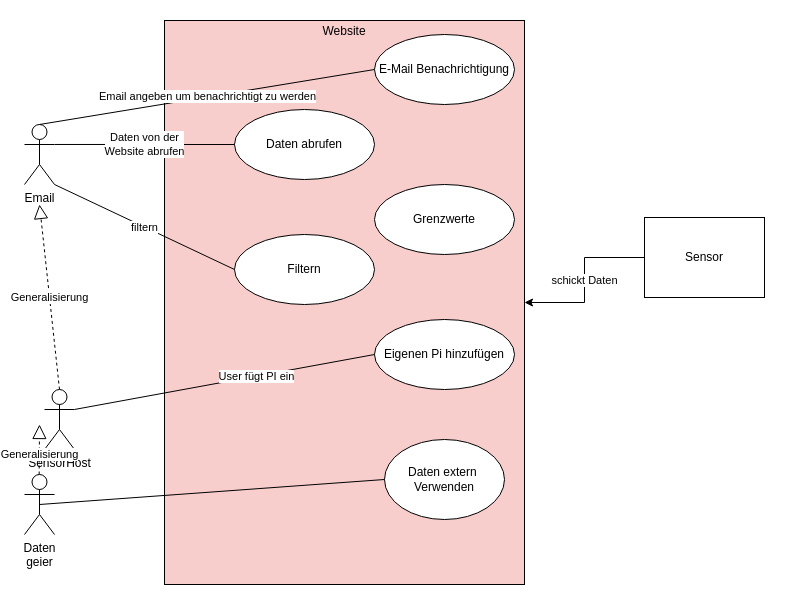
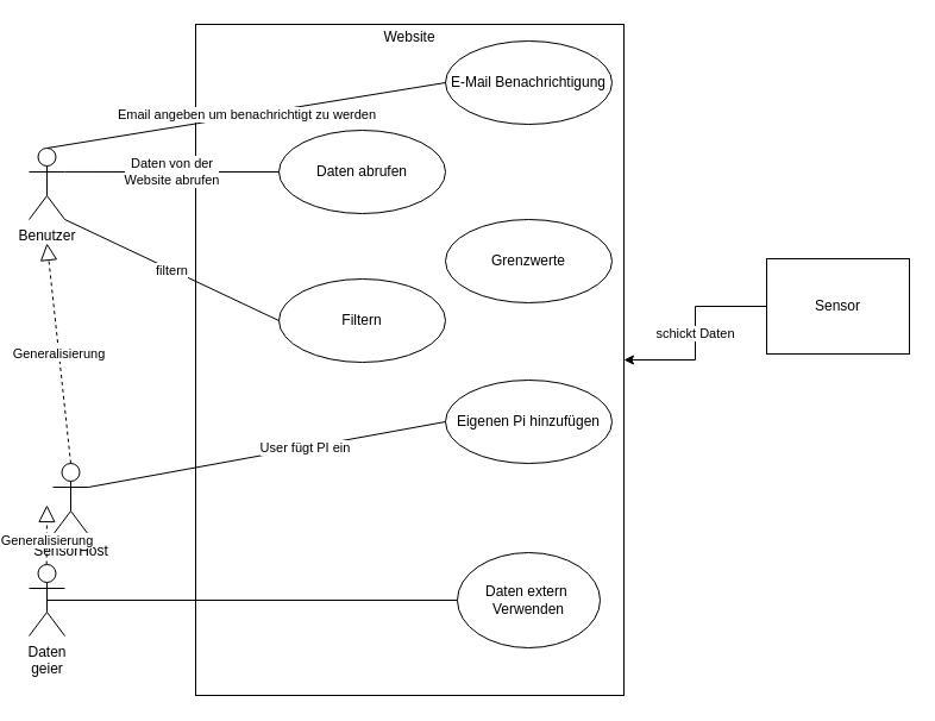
- <mxCell id="3" value="&lt;p style=&quot;margin: 0px ; margin-top: 4px ; text-align: center&quot;&gt;Website&lt;/p&gt;" style="verticalAlign=top;align=left;overflow=fill;fontSize=12;fontFamily=Helvetica;html=1;fillColor=#f8cecc;" parent="1" vertex="1"><mxGeometry x="160" y="20" width="360" height="564" as="geometry" /></mxCell>
+ <mxCell id="3" value="&lt;p style=&quot;margin: 0px ; margin-top: 4px ; text-align: center&quot;&gt;Website&lt;/p&gt;" style="verticalAlign=top;align=left;overflow=fill;fontSize=12;fontFamily=Helvetica;html=1;" parent="1" vertex="1"><mxGeometry x="160" y="20" width="360" height="564" as="geometry" /></mxCell>
- <mxCell id="2" value="Email" style="shape=umlActor;verticalLabelPosition=bottom;verticalAlign=top;html=1;outlineConnect=0;" parent="1" vertex="1"><mxGeometry x="20" y="124" width="30" height="60" as="geometry" /></mxCell>
+ <mxCell id="2" value="Benutzer" style="shape=umlActor;verticalLabelPosition=bottom;verticalAlign=top;html=1;outlineConnect=0;" parent="1" vertex="1"><mxGeometry x="20" y="124" width="30" height="60" as="geometry" /></mxCell>
- <mxCell id="19" value="Daten extern&amp;nbsp;&lt;br&gt;Verwenden" style="ellipse;whiteSpace=wrap;html=1;" parent="1" vertex="1"><mxGeometry x="380" y="439" width="120" height="80" as="geometry" /></mxCell>
+ <mxCell id="19" value="Daten extern&amp;nbsp;&lt;br&gt;Verwenden" style="ellipse;whiteSpace=wrap;html=1;" parent="1" vertex="1"><mxGeometry x="380" y="464" width="120" height="80" as="geometry" /></mxCell>
